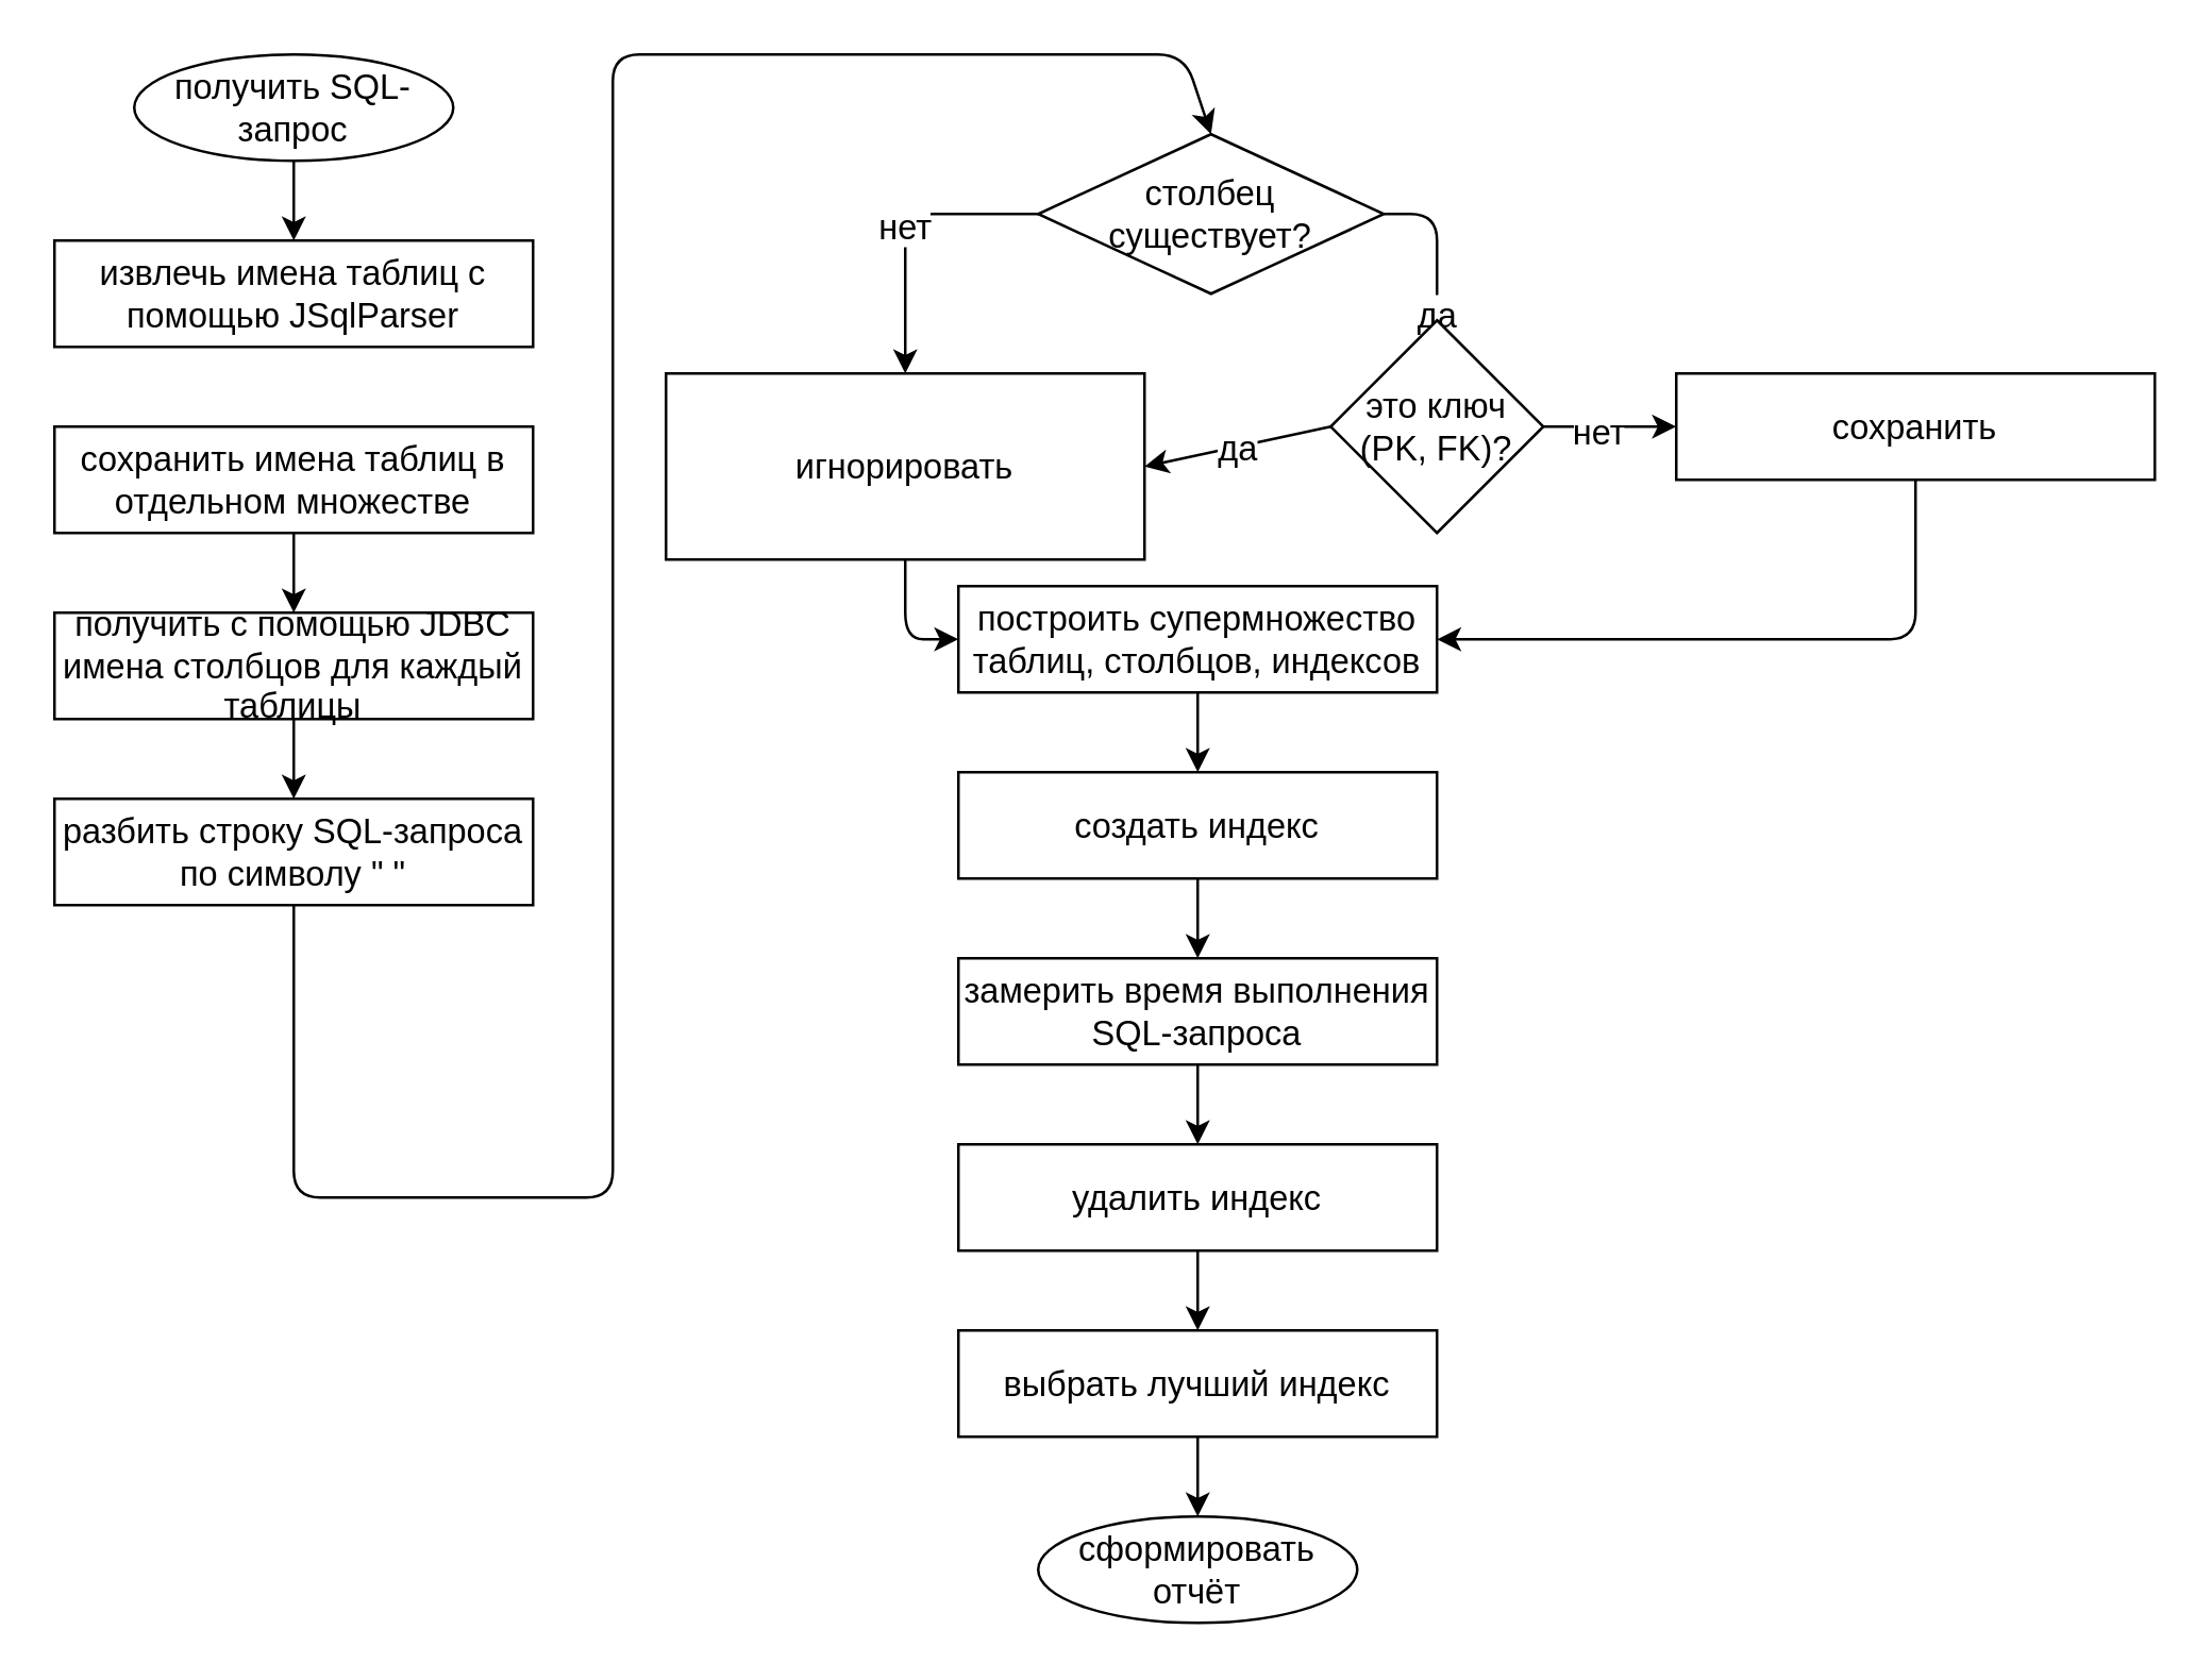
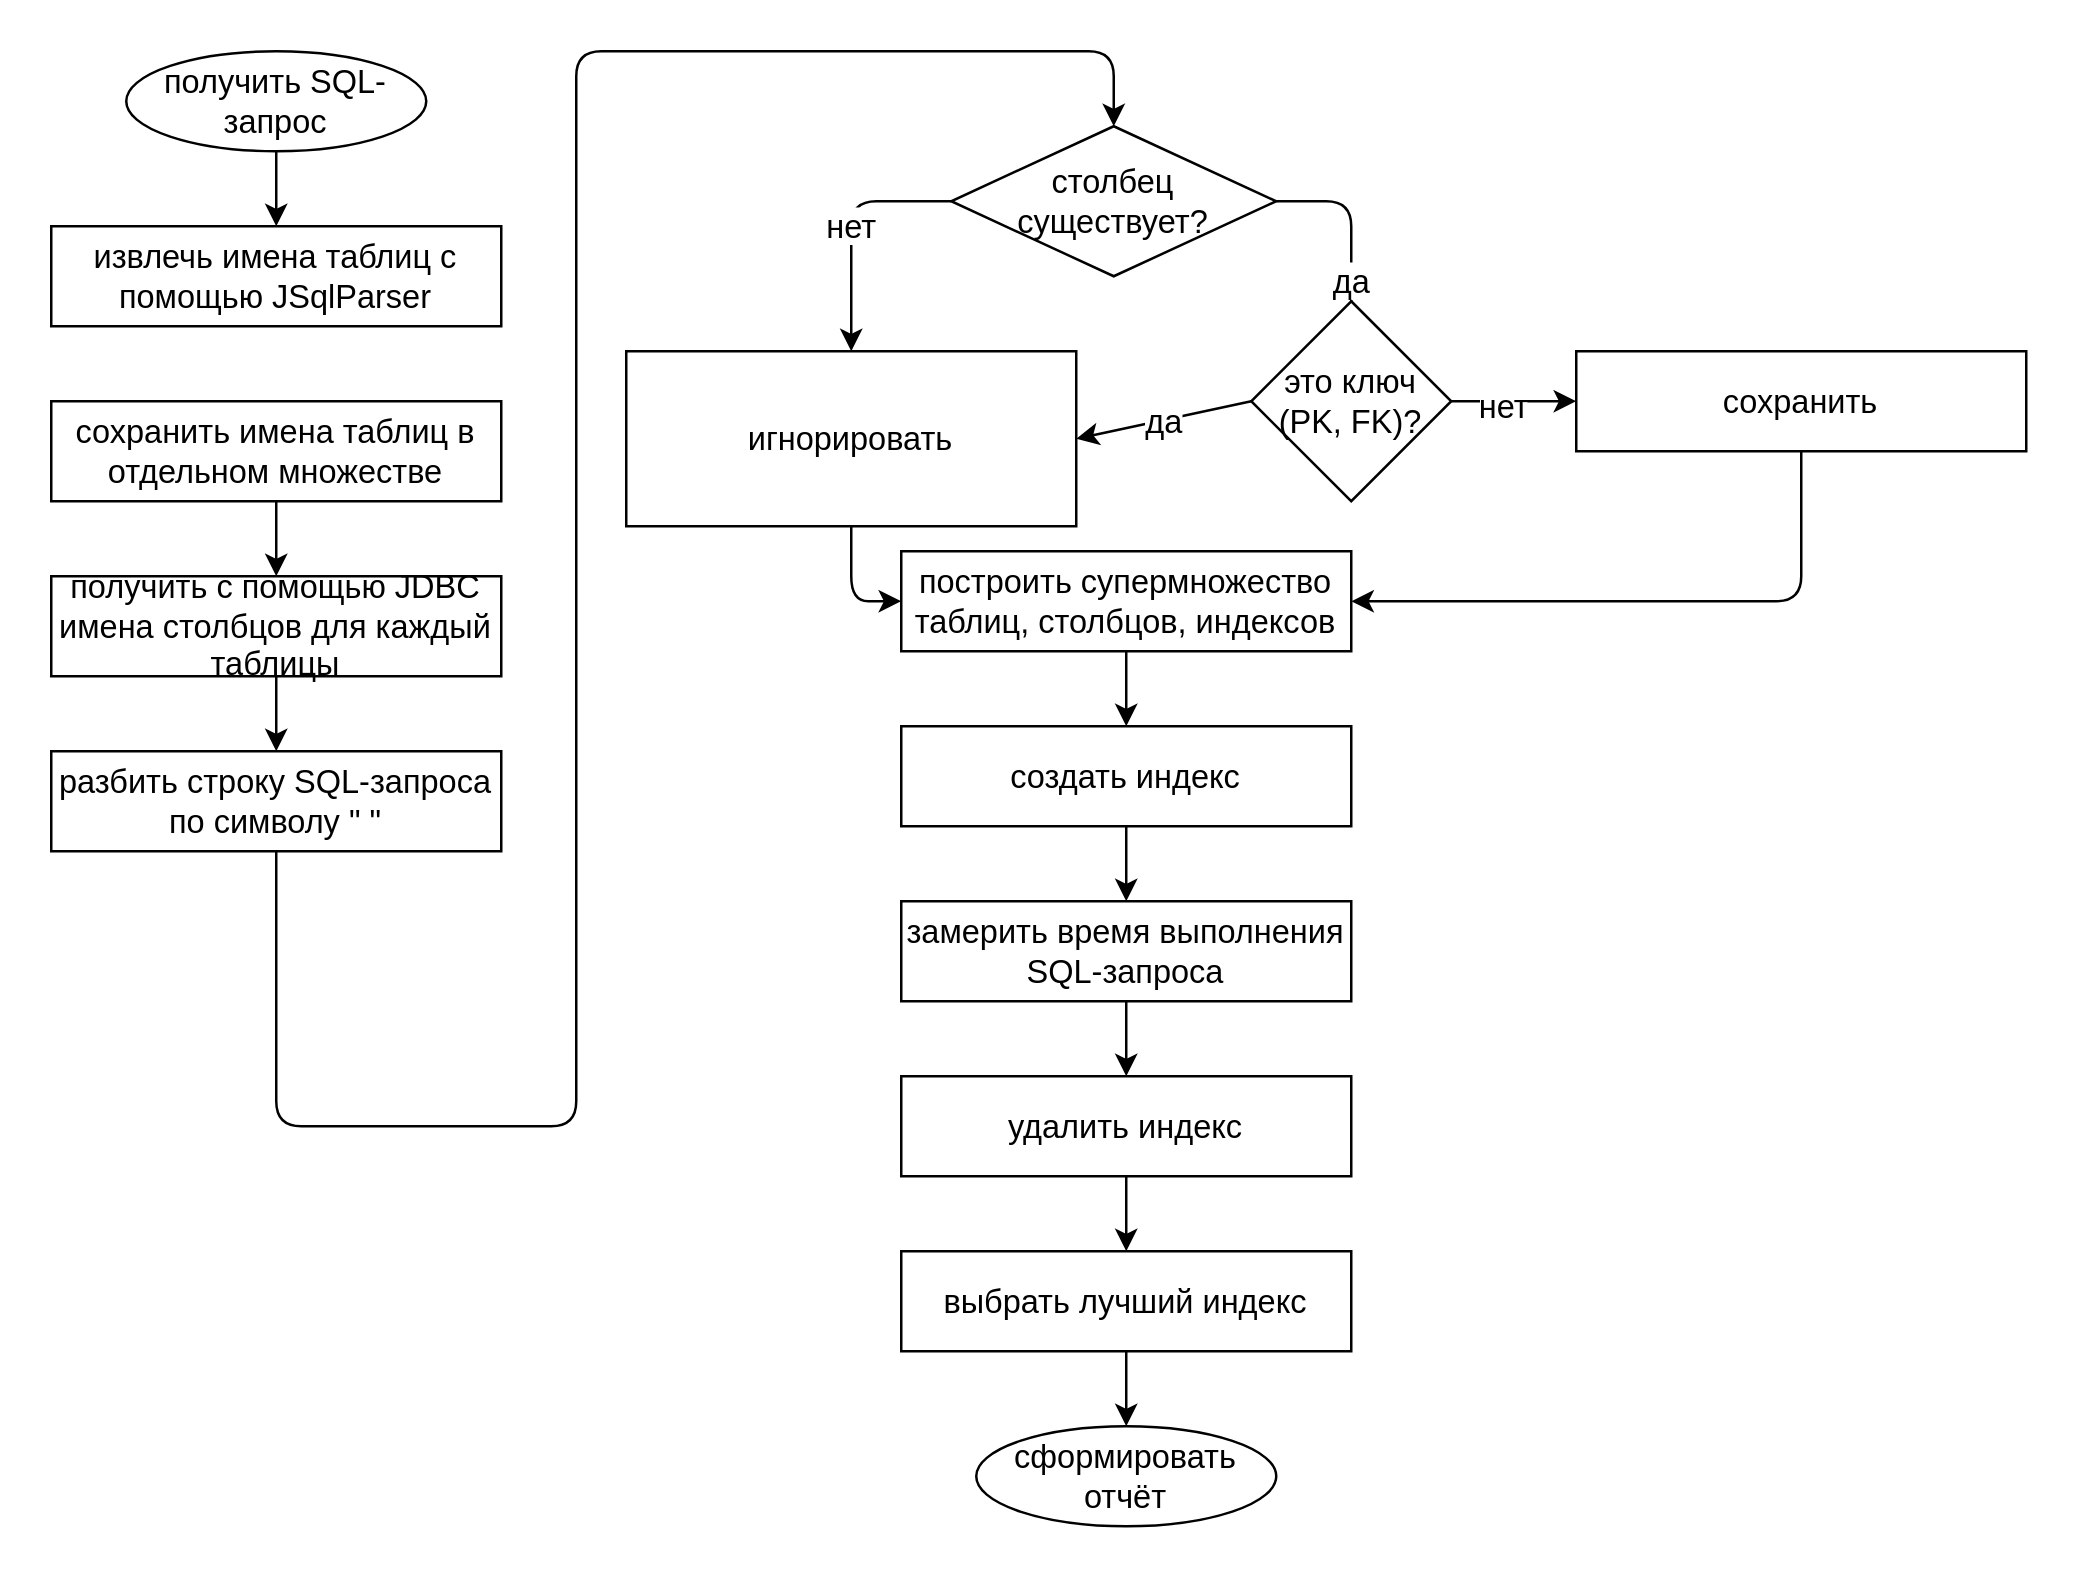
- <mxCell id="13" value="столбец существует?" style="rhombus;whiteSpace=wrap;html=1;fontSize=13;" parent="1" vertex="1"><mxGeometry x="390" y="50" width="130" height="60" as="geometry" /></mxCell>
+ <mxCell id="13" value="столбец существует?" style="rhombus;whiteSpace=wrap;html=1;fontSize=13;" parent="1" vertex="1"><mxGeometry x="380" y="50" width="130" height="60" as="geometry" /></mxCell>
